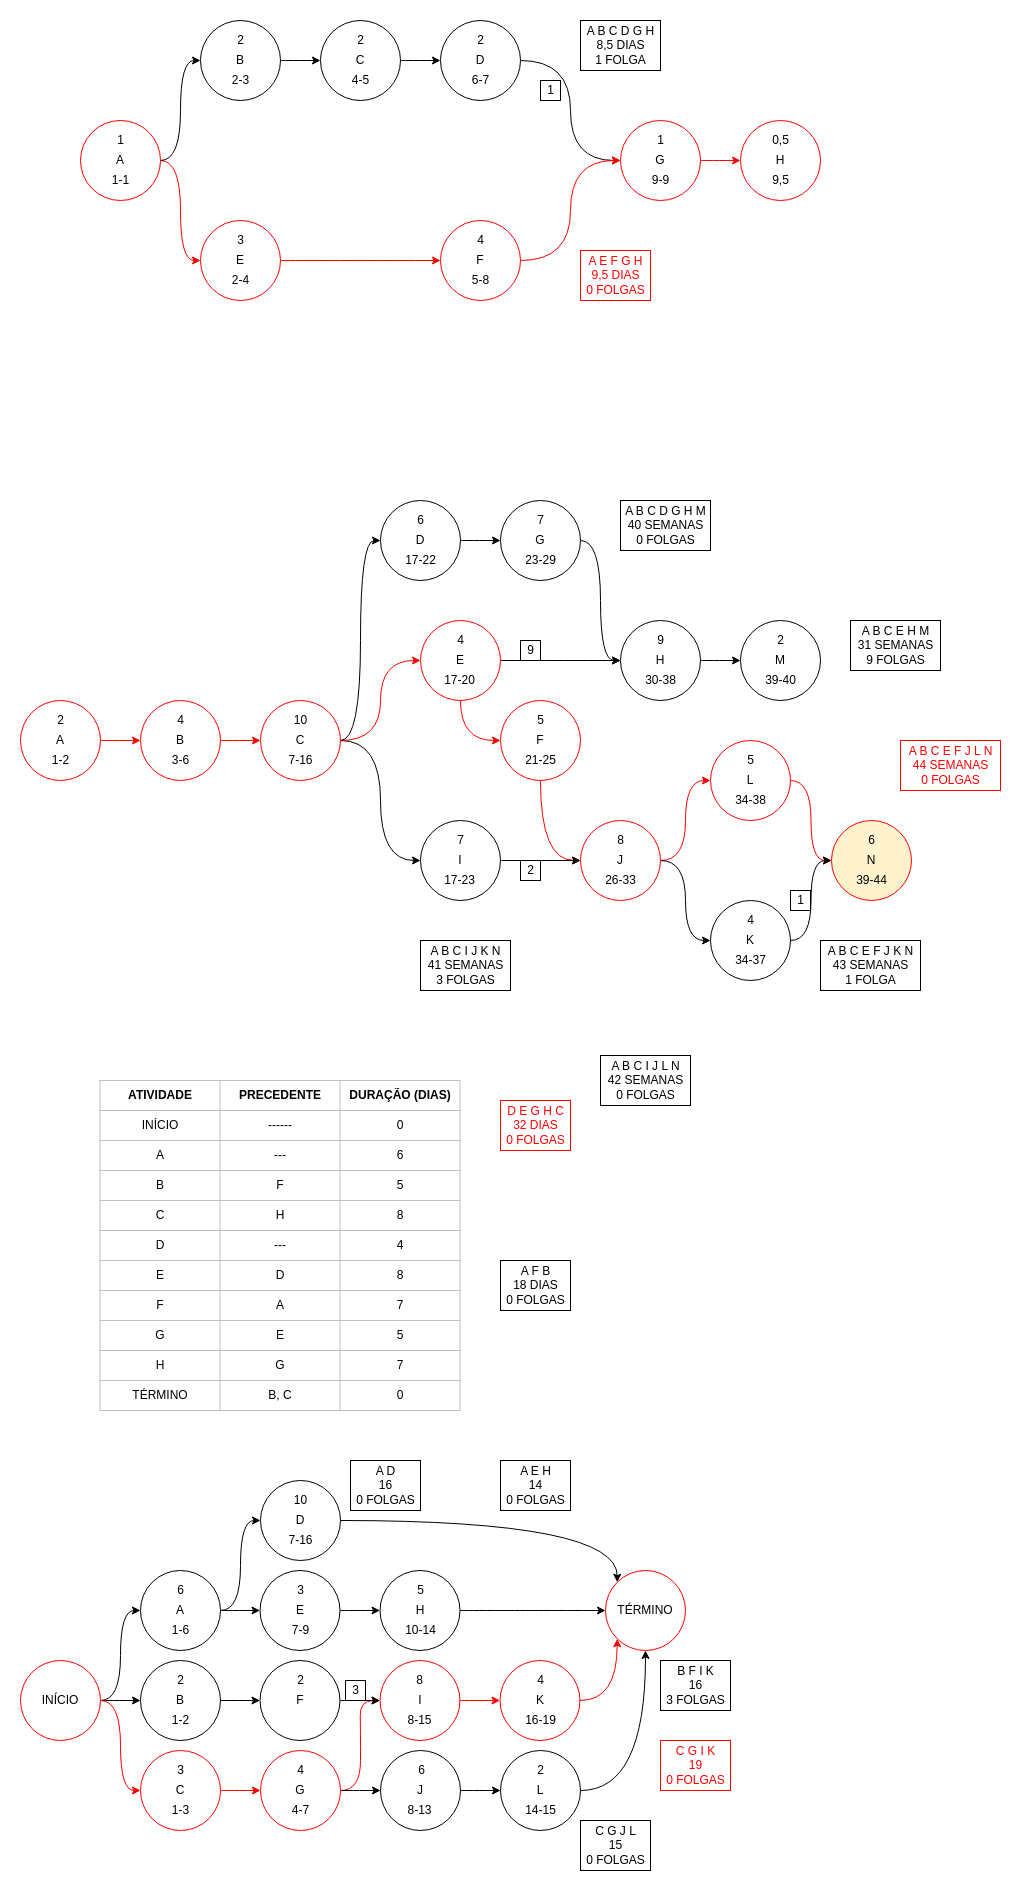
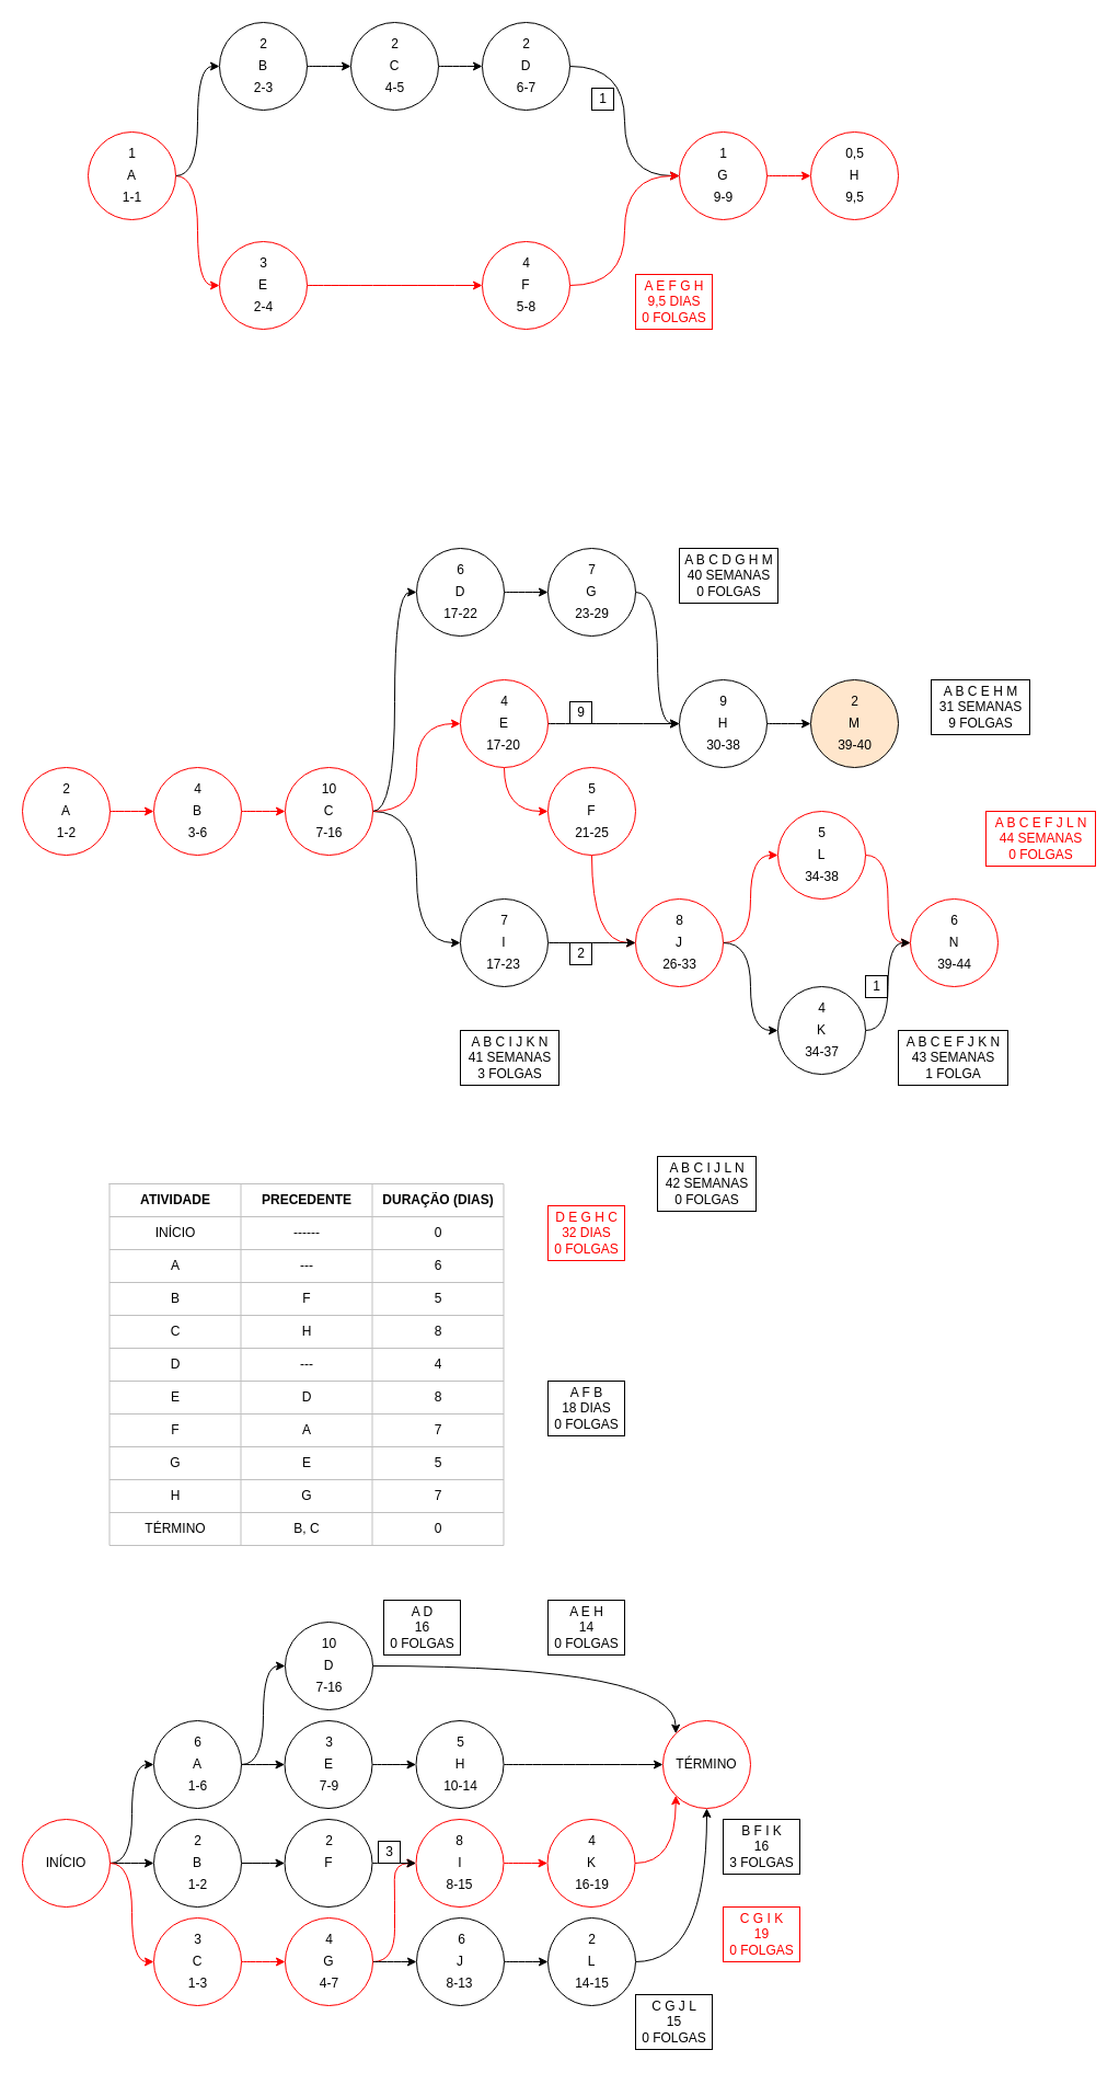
- <mxCell id="77" value="&lt;div&gt;A B C D G H&lt;/div&gt;&lt;div&gt;8,5 DIAS&lt;br&gt;&lt;/div&gt;&lt;div&gt;1 FOLGA&lt;br&gt;&lt;/div&gt;" style="text;html=1;align=center;verticalAlign=middle;resizable=0;points=[];autosize=1;strokeColor=default;fillColor=default;" vertex="1" parent="1"><mxGeometry x="580" y="20" width="80" height="50" as="geometry" /></mxCell>
- <mxCell id="42" value="M" style="ellipse;whiteSpace=wrap;html=1;aspect=fixed;" vertex="1" parent="1"><mxGeometry x="740" y="620" width="80" height="80" as="geometry" /></mxCell>
+ <mxCell id="42" value="M" style="ellipse;whiteSpace=wrap;html=1;aspect=fixed;fillColor=#ffe6cc;" vertex="1" parent="1"><mxGeometry x="740" y="620" width="80" height="80" as="geometry" /></mxCell>
- <mxCell id="41" value="N" style="ellipse;whiteSpace=wrap;html=1;aspect=fixed;strokeColor=#FF0000;fillColor=#fff2cc;" vertex="1" parent="1"><mxGeometry x="831" y="820" width="80" height="80" as="geometry" /></mxCell>
+ <mxCell id="41" value="N" style="ellipse;whiteSpace=wrap;html=1;aspect=fixed;strokeColor=#FF0000;" vertex="1" parent="1"><mxGeometry x="831" y="820" width="80" height="80" as="geometry" /></mxCell>
